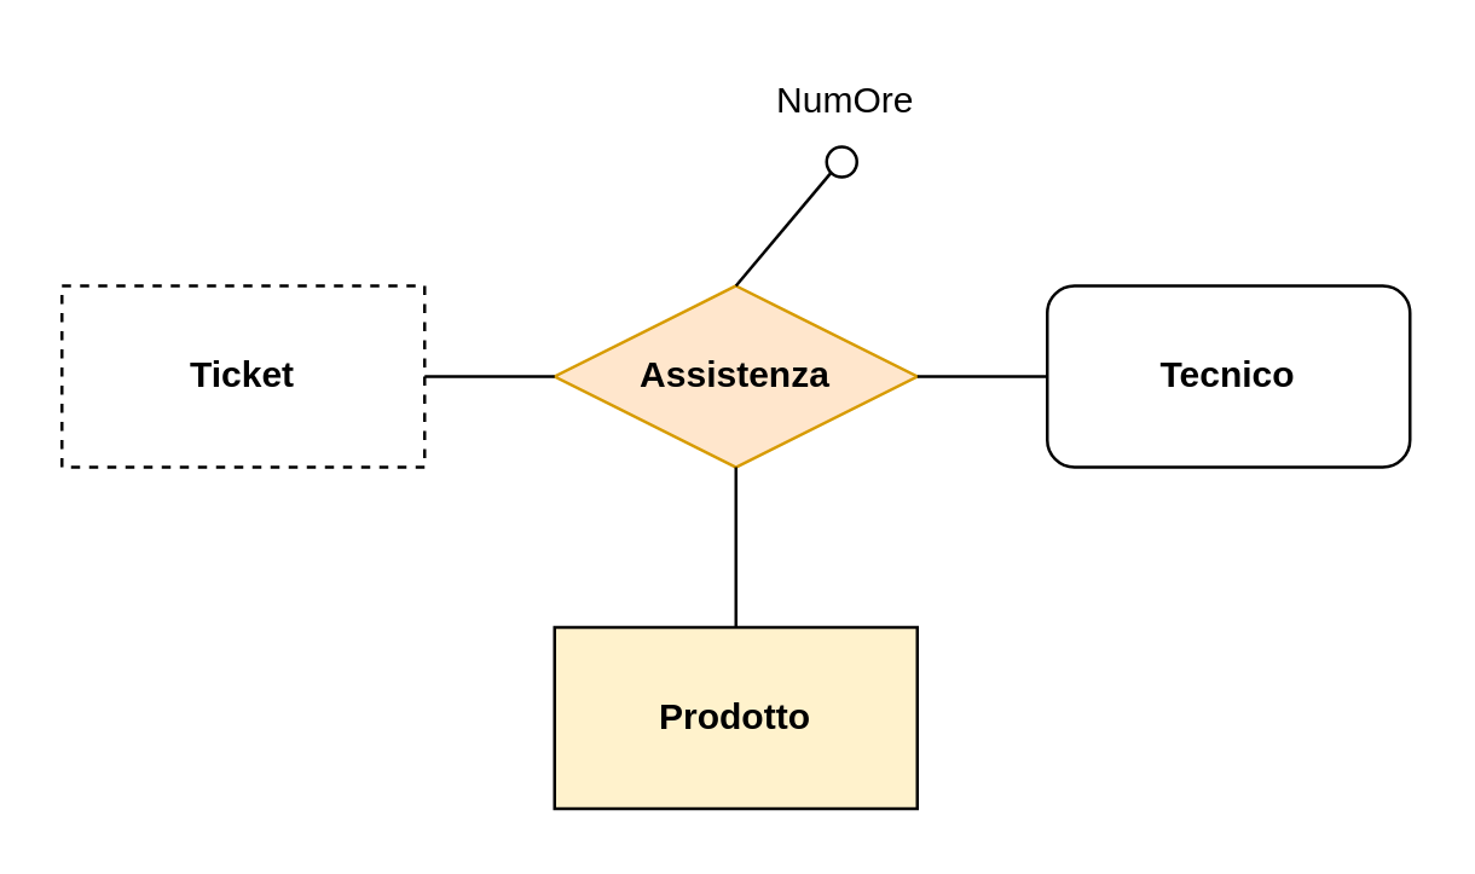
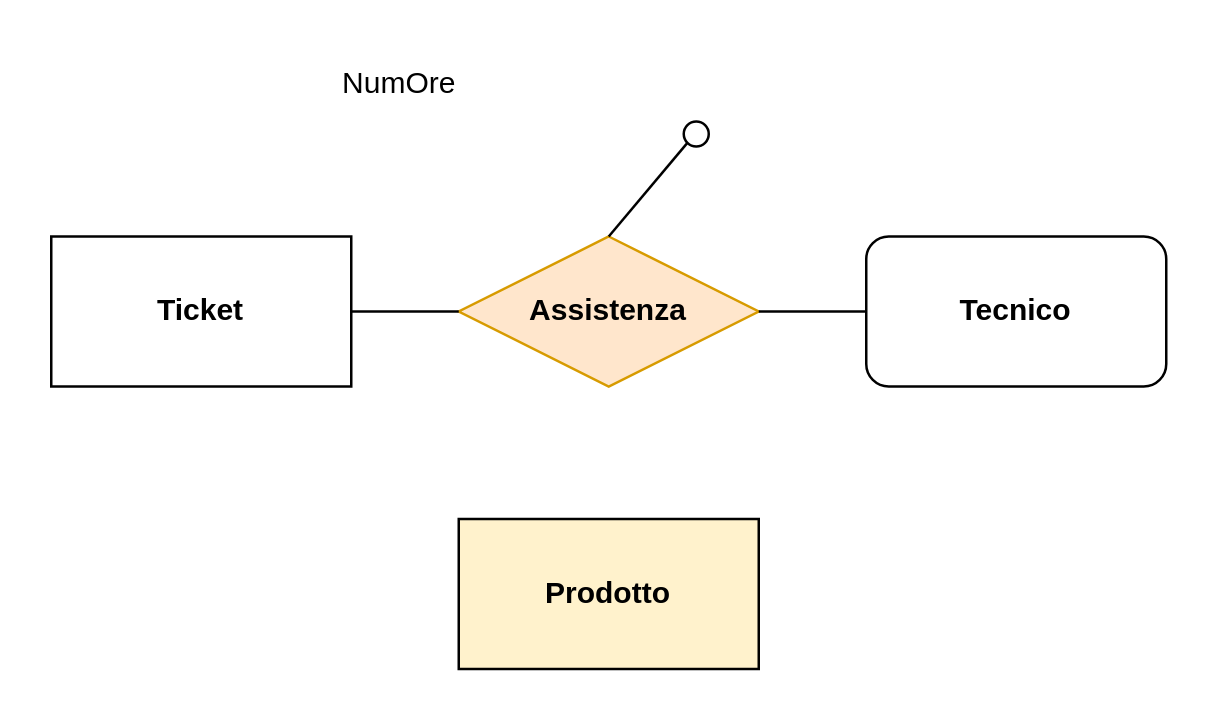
- <mxCell id="4" value="NumOre" style="text;html=1;align=center;verticalAlign=middle;resizable=0;points=[];autosize=1;strokeColor=none;fillColor=none;" parent="1" vertex="1"><mxGeometry x="247" y="20" width="63" height="26" as="geometry" /></mxCell>
+ <mxCell id="4" value="NumOre" style="text;html=1;align=center;verticalAlign=middle;resizable=0;points=[];autosize=1;strokeColor=none;fillColor=none;" parent="1" vertex="1"><mxGeometry x="127" y="20" width="63" height="26" as="geometry" /></mxCell>
- <mxCell id="5" value="&lt;b&gt;Ticket&lt;/b&gt;" style="rounded=0;whiteSpace=wrap;html=1;dashed=1;" parent="1" vertex="1"><mxGeometry x="20" y="94" width="120" height="60" as="geometry" /></mxCell>
+ <mxCell id="5" value="&lt;b&gt;Ticket&lt;/b&gt;" style="rounded=0;whiteSpace=wrap;html=1;" parent="1" vertex="1"><mxGeometry x="20" y="94" width="120" height="60" as="geometry" /></mxCell>
- <mxCell id="11" value="" style="endArrow=none;html=1;rounded=0;entryX=0.5;entryY=1;entryDx=0;entryDy=0;exitX=0.5;exitY=0;exitDx=0;exitDy=0;" edge="1" parent="1" source="10" target="2"><mxGeometry width="50" height="50" relative="1" as="geometry"><mxPoint x="245" y="214" as="sourcePoint" /><mxPoint x="290" y="279" as="targetPoint" /></mxGeometry></mxCell>
